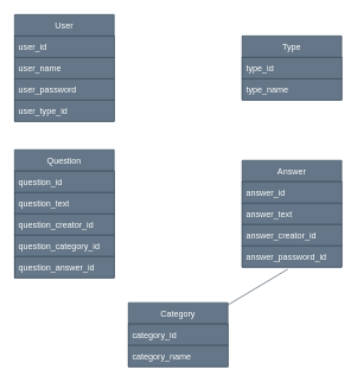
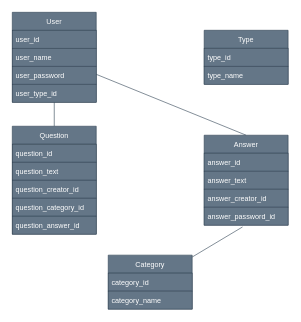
+ <mxCell id="3" style="edgeStyle=none;html=1;entryX=0.5;entryY=0;entryDx=0;entryDy=0;endArrow=none;endFill=0;fontColor=#000000;fillColor=#647687;strokeColor=#314354;" edge="1" parent="1" source="4" target="22"><mxGeometry relative="1" as="geometry" /></mxCell>
+ <mxCell id="2" style="edgeStyle=none;html=1;entryX=0.5;entryY=0;entryDx=0;entryDy=0;endArrow=none;endFill=0;fontColor=#000000;fillColor=#647687;strokeColor=#314354;" edge="1" parent="1" source="4" target="9"><mxGeometry relative="1" as="geometry" /></mxCell>
